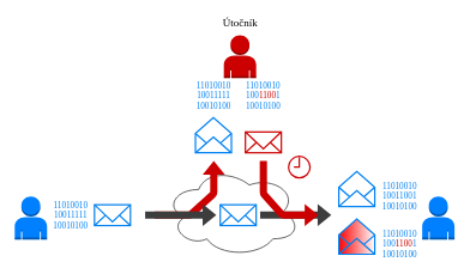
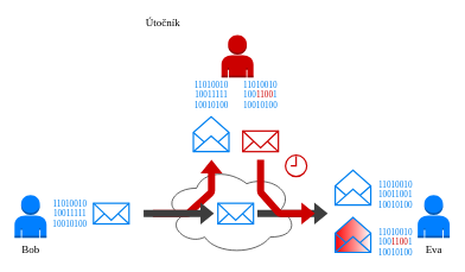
- <mxCell id="10" value="&lt;font face=&quot;Vafle VUT&quot; style=&quot;font-weight: normal&quot;&gt;Útočník&lt;/font&gt;" style="text;html=1;strokeColor=none;fillColor=none;align=center;verticalAlign=middle;whiteSpace=wrap;rounded=0;fontSize=15;fontStyle=1" parent="1" vertex="1"><mxGeometry x="313.5" y="20" width="40" height="20" as="geometry" /></mxCell>
+ <mxCell id="10" value="&lt;font face=&quot;Vafle VUT&quot; style=&quot;font-weight: normal&quot;&gt;Útočník&lt;/font&gt;" style="text;html=1;strokeColor=none;fillColor=none;align=center;verticalAlign=middle;whiteSpace=wrap;rounded=0;fontSize=15;fontStyle=1" parent="1" vertex="1"><mxGeometry x="208.5" y="20" width="40" height="20" as="geometry" /></mxCell>
+ <mxCell id="8" value="&lt;font face=&quot;Vafle VUT&quot; style=&quot;font-weight: normal&quot;&gt;Bob&lt;/font&gt;" style="text;html=1;strokeColor=none;fillColor=none;align=center;verticalAlign=middle;whiteSpace=wrap;rounded=0;fontSize=15;fontStyle=1" parent="1" vertex="1"><mxGeometry x="22.5" y="339" width="40" height="20" as="geometry" /></mxCell>
+ <mxCell id="9" value="&lt;font face=&quot;Vafle VUT&quot; style=&quot;font-weight: normal&quot;&gt;Eva&lt;/font&gt;" style="text;html=1;strokeColor=none;fillColor=none;align=center;verticalAlign=middle;whiteSpace=wrap;rounded=0;fontSize=15;fontStyle=1" parent="1" vertex="1"><mxGeometry x="589.5" y="339" width="40" height="20" as="geometry" /></mxCell>
